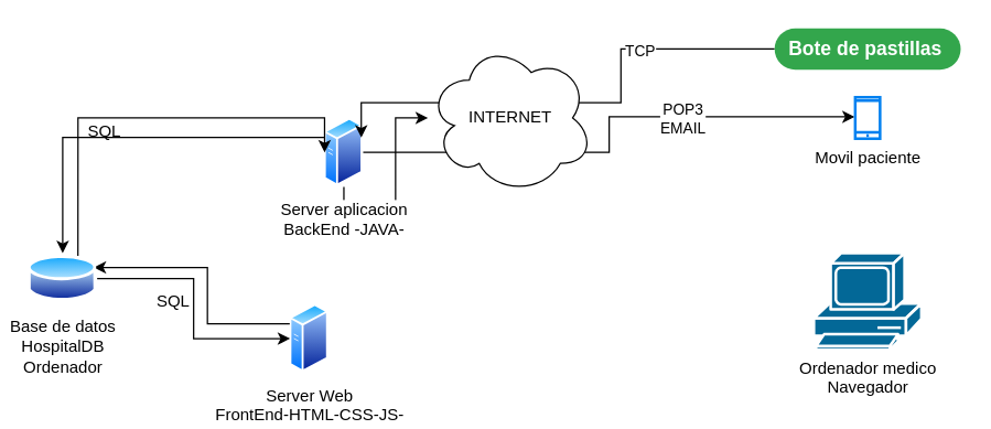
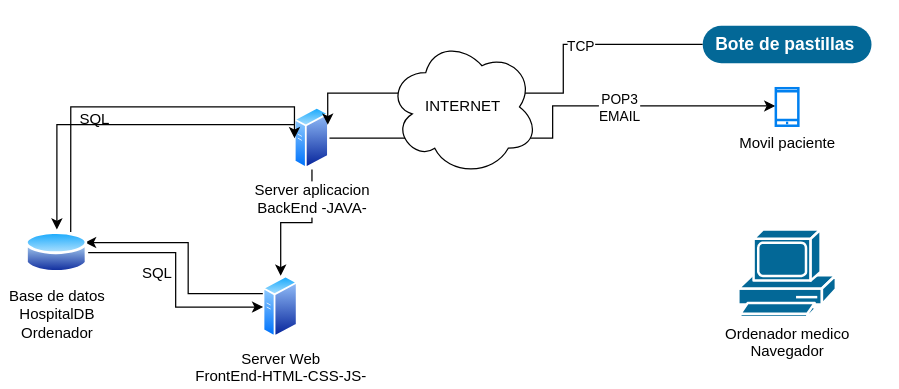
- <mxCell id="13" value="Bote de pastillas&lt;br&gt;" style="rounded=1;whiteSpace=wrap;html=1;arcSize=50;strokeColor=none;strokeWidth=1;fillColor=#33A64C;fontColor=#FFFFFF;whiteSpace=wrap;align=left;verticalAlign=middle;spacingLeft=0;fontStyle=1;fontSize=14;spacing=10;" parent="1" vertex="1"><mxGeometry x="561.5" y="20" width="135" height="30" as="geometry" /></mxCell>
+ <mxCell id="13" value="Bote de pastillas&lt;br&gt;" style="rounded=1;whiteSpace=wrap;html=1;arcSize=50;strokeColor=none;strokeWidth=1;fillColor=#036897;fontColor=#FFFFFF;whiteSpace=wrap;align=left;verticalAlign=middle;spacingLeft=0;fontStyle=1;fontSize=14;spacing=10;" parent="1" vertex="1"><mxGeometry x="561.5" y="20" width="135" height="30" as="geometry" /></mxCell>
- <mxCell id="3" style="edgeStyle=orthogonalEdgeStyle;rounded=0;orthogonalLoop=1;jettySize=auto;html=1;exitX=0.5;exitY=1;exitDx=0;exitDy=0;" parent="1" source="6" target="17" edge="1"><mxGeometry relative="1" as="geometry" /></mxCell>
+ <mxCell id="3" style="edgeStyle=orthogonalEdgeStyle;rounded=0;orthogonalLoop=1;jettySize=auto;html=1;exitX=0.5;exitY=1;exitDx=0;exitDy=0;entryX=0.5;entryY=0;entryDx=0;entryDy=0;" parent="1" source="6" target="8" edge="1"><mxGeometry relative="1" as="geometry" /></mxCell>
